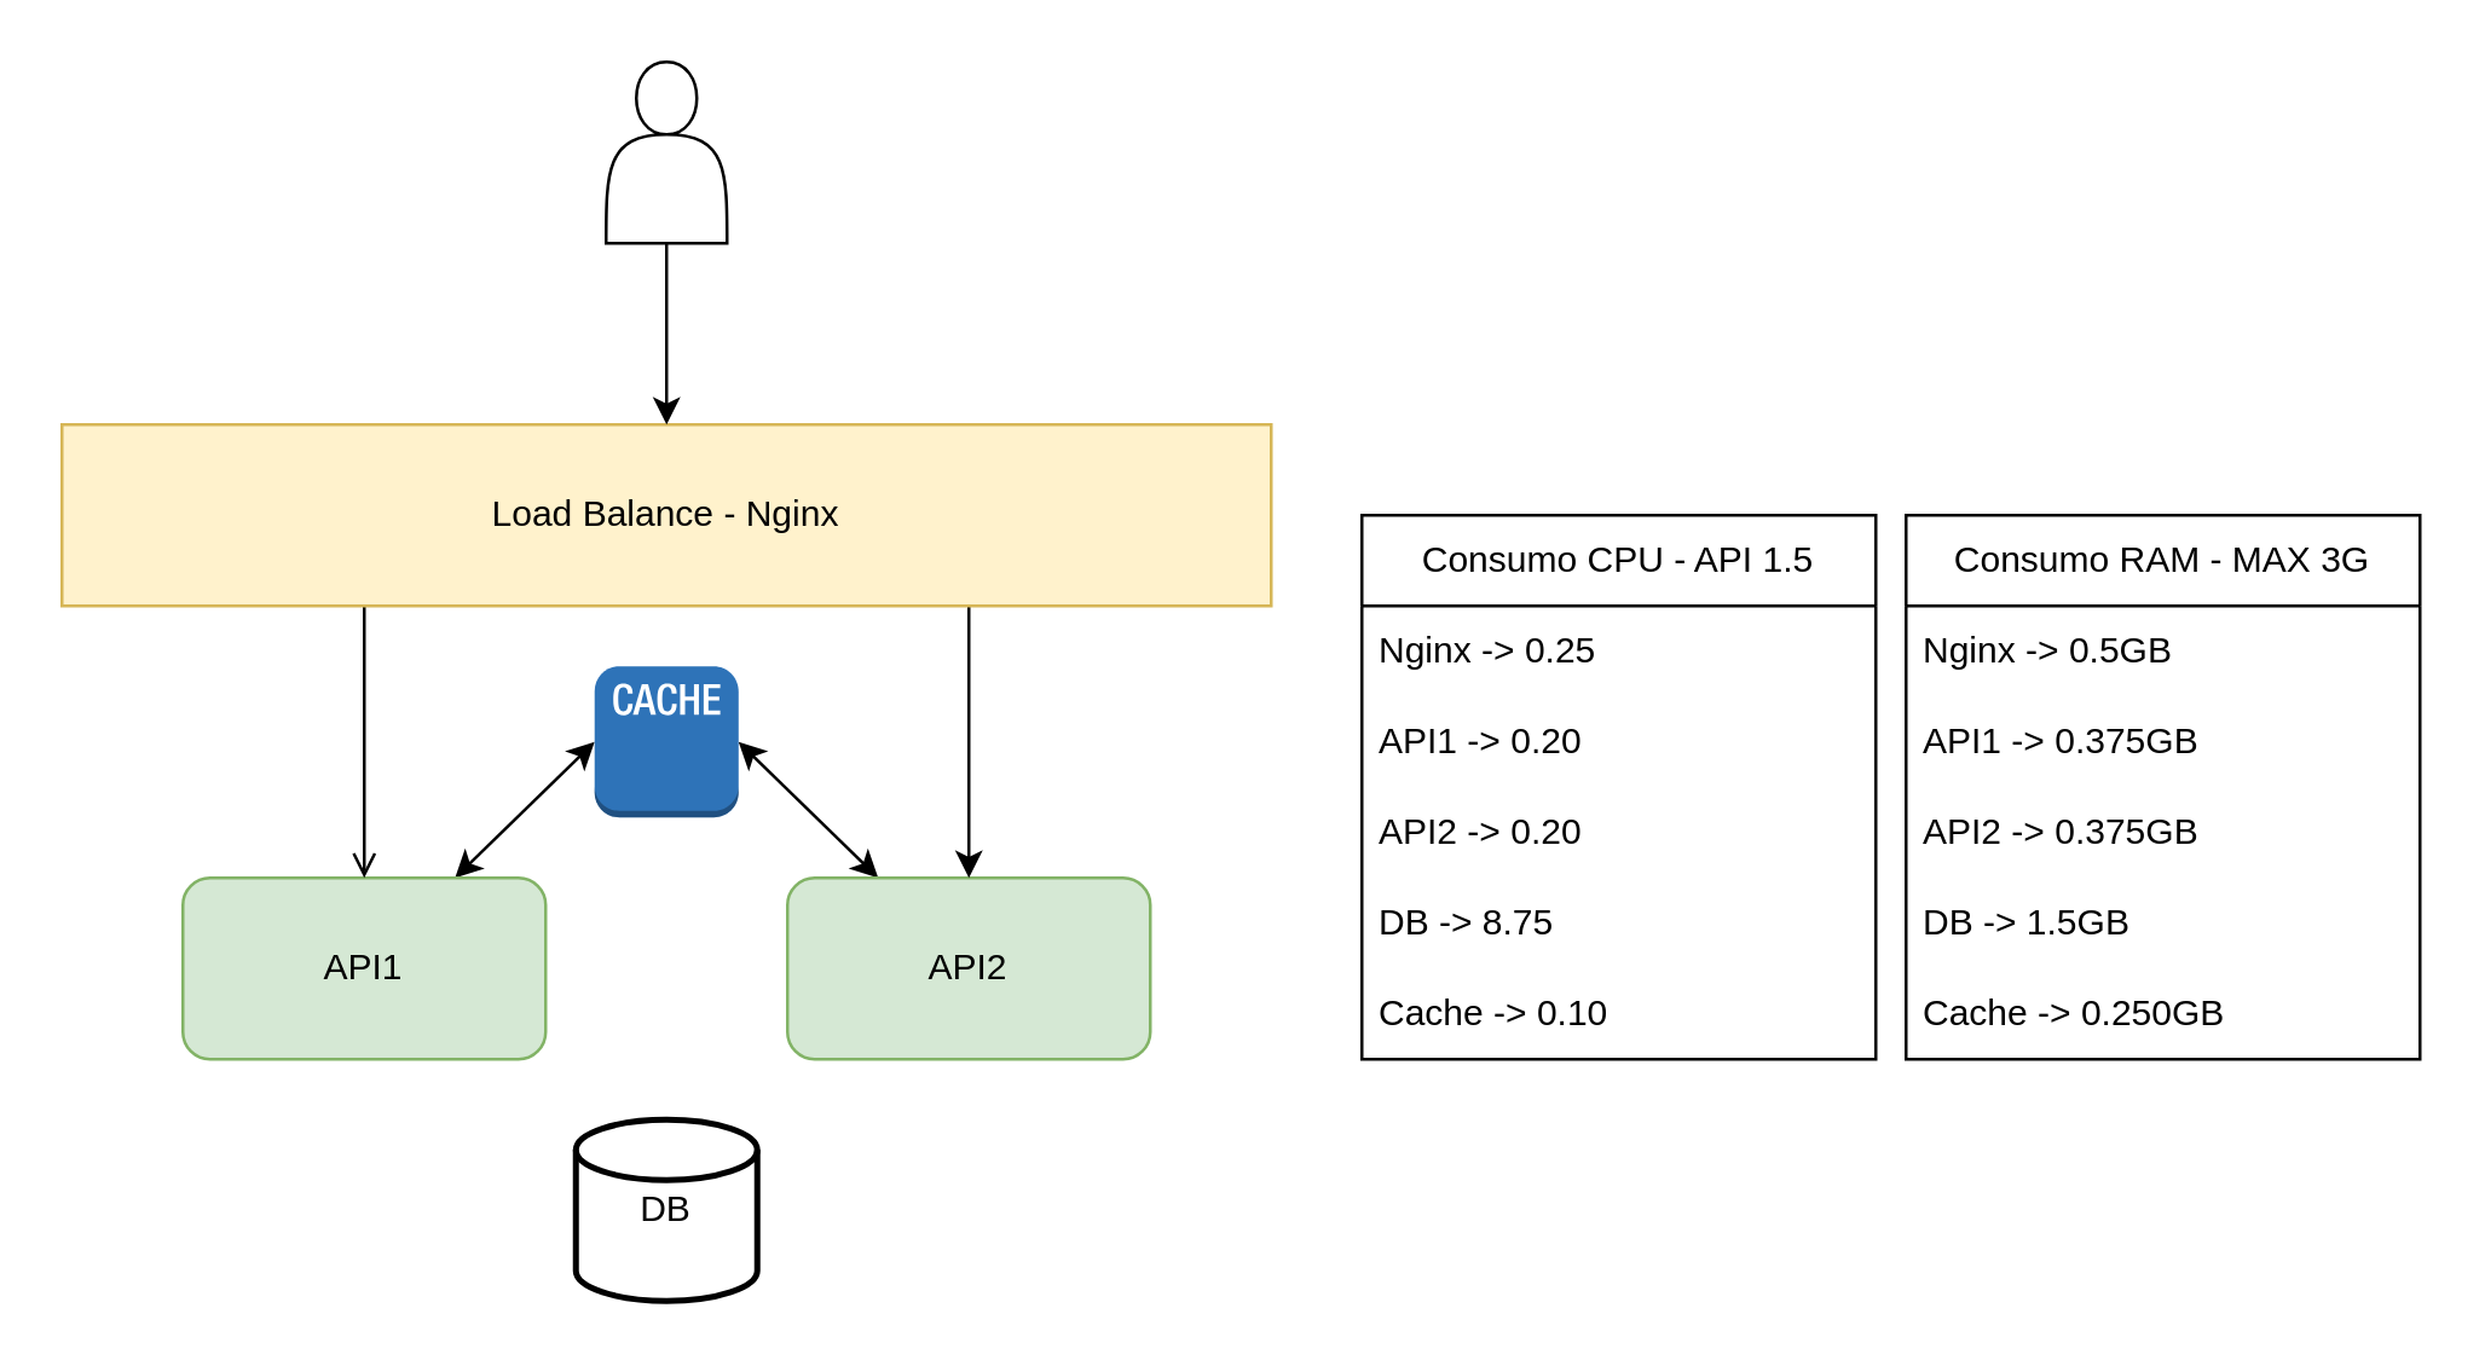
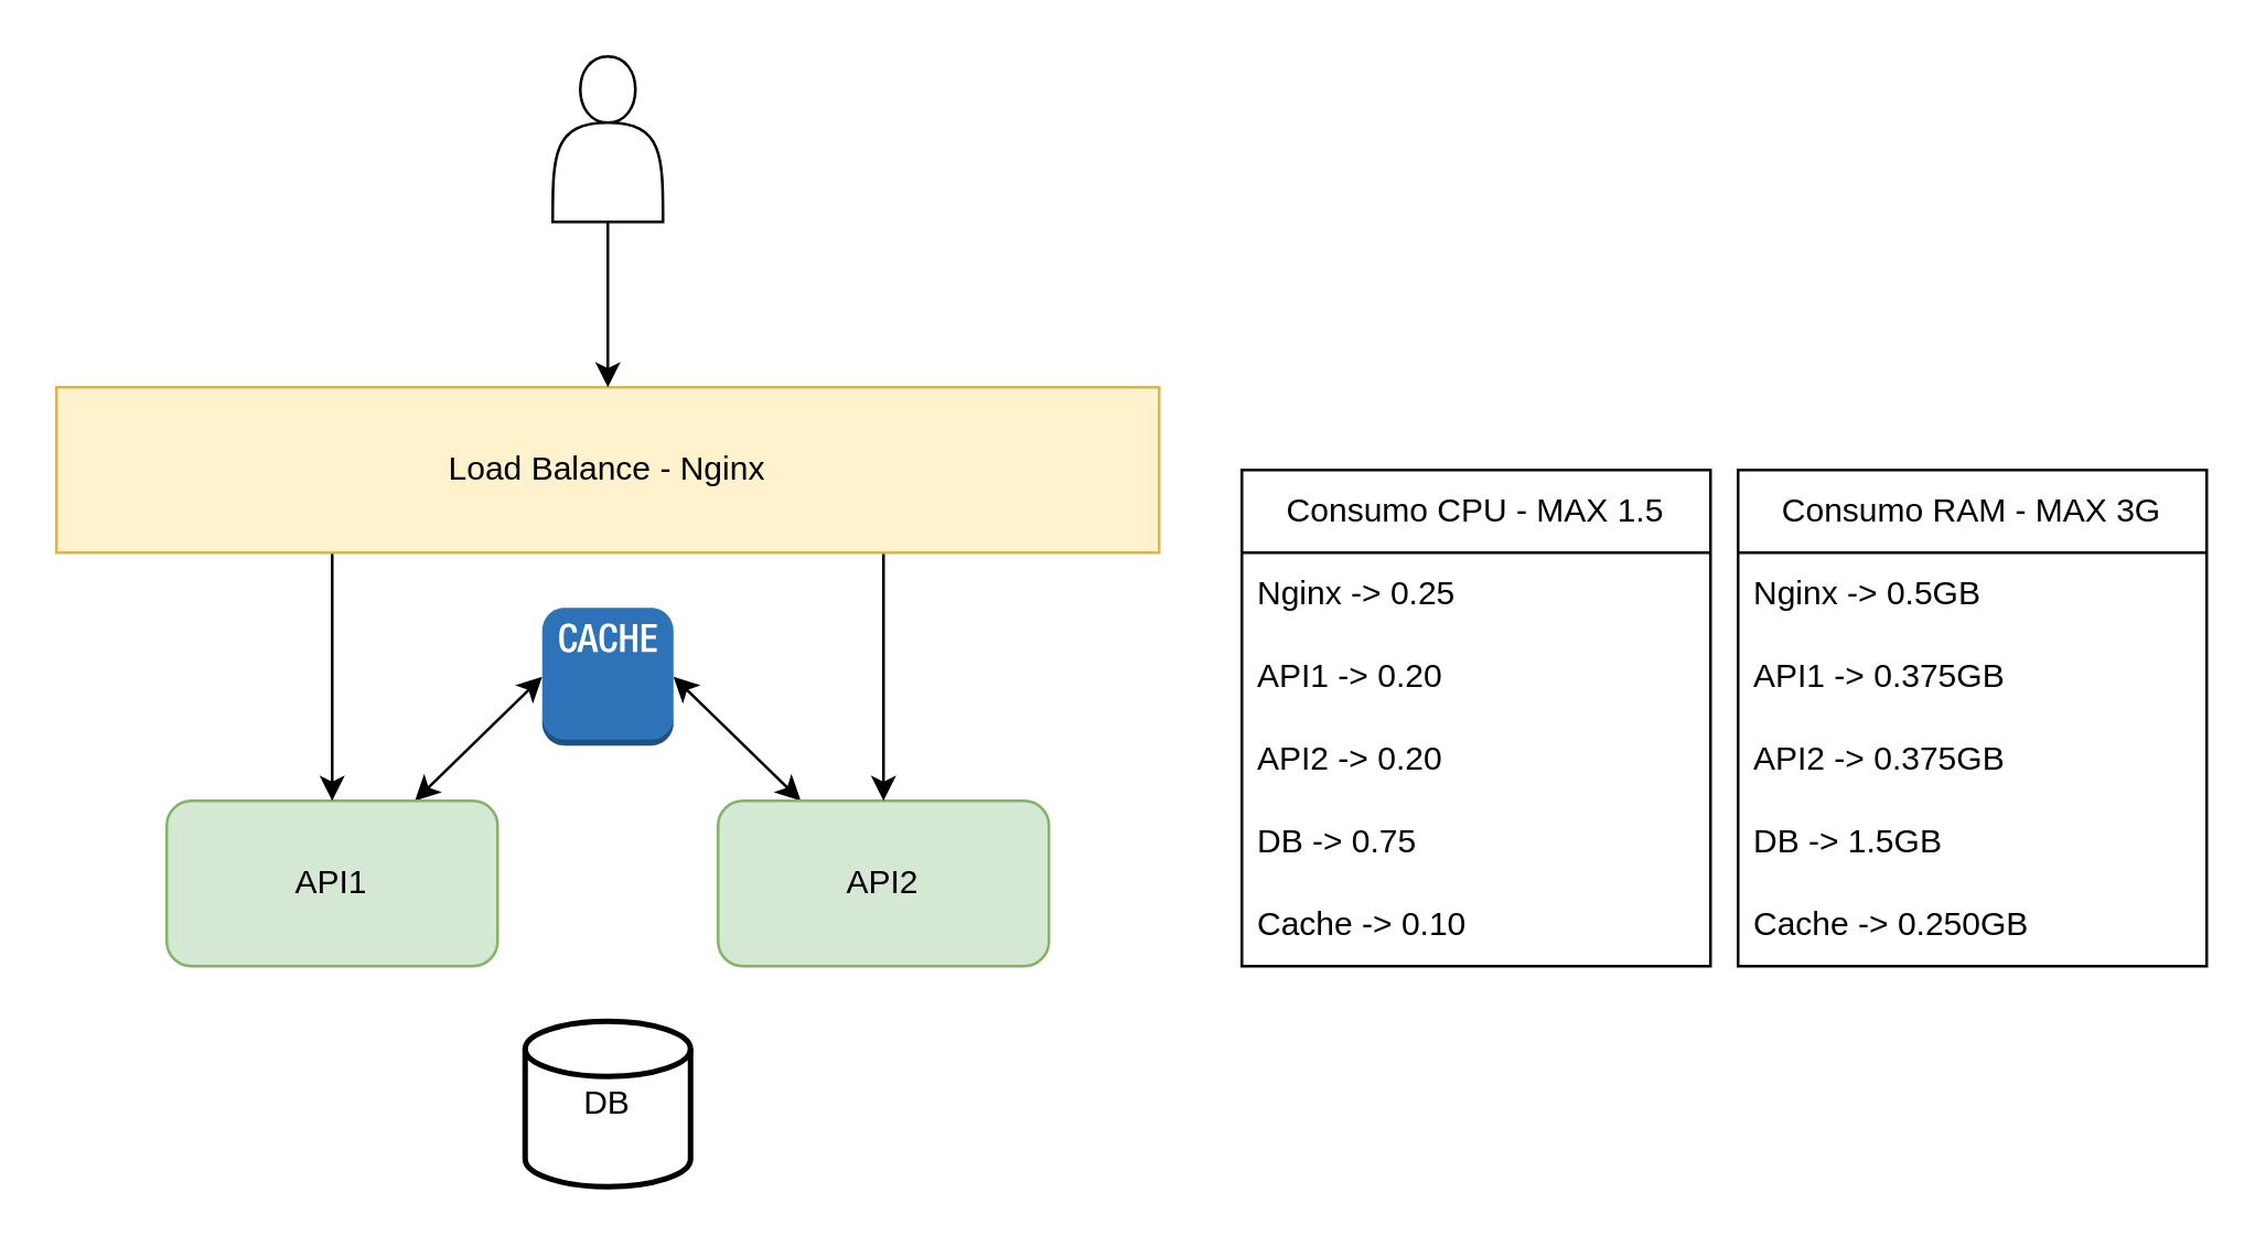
- <mxCell id="12" value="Consumo CPU - API 1.5" style="swimlane;fontStyle=0;childLayout=stackLayout;horizontal=1;startSize=30;horizontalStack=0;resizeParent=1;resizeParentMax=0;resizeLast=0;collapsible=1;marginBottom=0;whiteSpace=wrap;html=1;" vertex="1" parent="1"><mxGeometry x="450" y="170" width="170" height="180" as="geometry" /></mxCell>
+ <mxCell id="12" value="Consumo CPU - MAX 1.5" style="swimlane;fontStyle=0;childLayout=stackLayout;horizontal=1;startSize=30;horizontalStack=0;resizeParent=1;resizeParentMax=0;resizeLast=0;collapsible=1;marginBottom=0;whiteSpace=wrap;html=1;" vertex="1" parent="1"><mxGeometry x="450" y="170" width="170" height="180" as="geometry" /></mxCell>
- <mxCell id="6" style="rounded=0;orthogonalLoop=1;jettySize=auto;html=1;exitX=0.25;exitY=1;exitDx=0;exitDy=0;endArrow=open;" edge="1" parent="1" source="8" target="5"><mxGeometry relative="1" as="geometry" /></mxCell>
+ <mxCell id="6" style="rounded=0;orthogonalLoop=1;jettySize=auto;html=1;exitX=0.25;exitY=1;exitDx=0;exitDy=0;" edge="1" parent="1" source="8" target="5"><mxGeometry relative="1" as="geometry" /></mxCell>
- <mxCell id="16" value="DB -&amp;gt; 8.75" style="text;strokeColor=none;fillColor=none;align=left;verticalAlign=middle;spacingLeft=4;spacingRight=4;overflow=hidden;points=[[0,0.5],[1,0.5]];portConstraint=eastwest;rotatable=0;whiteSpace=wrap;html=1;" vertex="1" parent="12"><mxGeometry y="120" width="170" height="30" as="geometry" /></mxCell>
+ <mxCell id="16" value="DB -&amp;gt; 0.75" style="text;strokeColor=none;fillColor=none;align=left;verticalAlign=middle;spacingLeft=4;spacingRight=4;overflow=hidden;points=[[0,0.5],[1,0.5]];portConstraint=eastwest;rotatable=0;whiteSpace=wrap;html=1;" vertex="1" parent="12"><mxGeometry y="120" width="170" height="30" as="geometry" /></mxCell>
